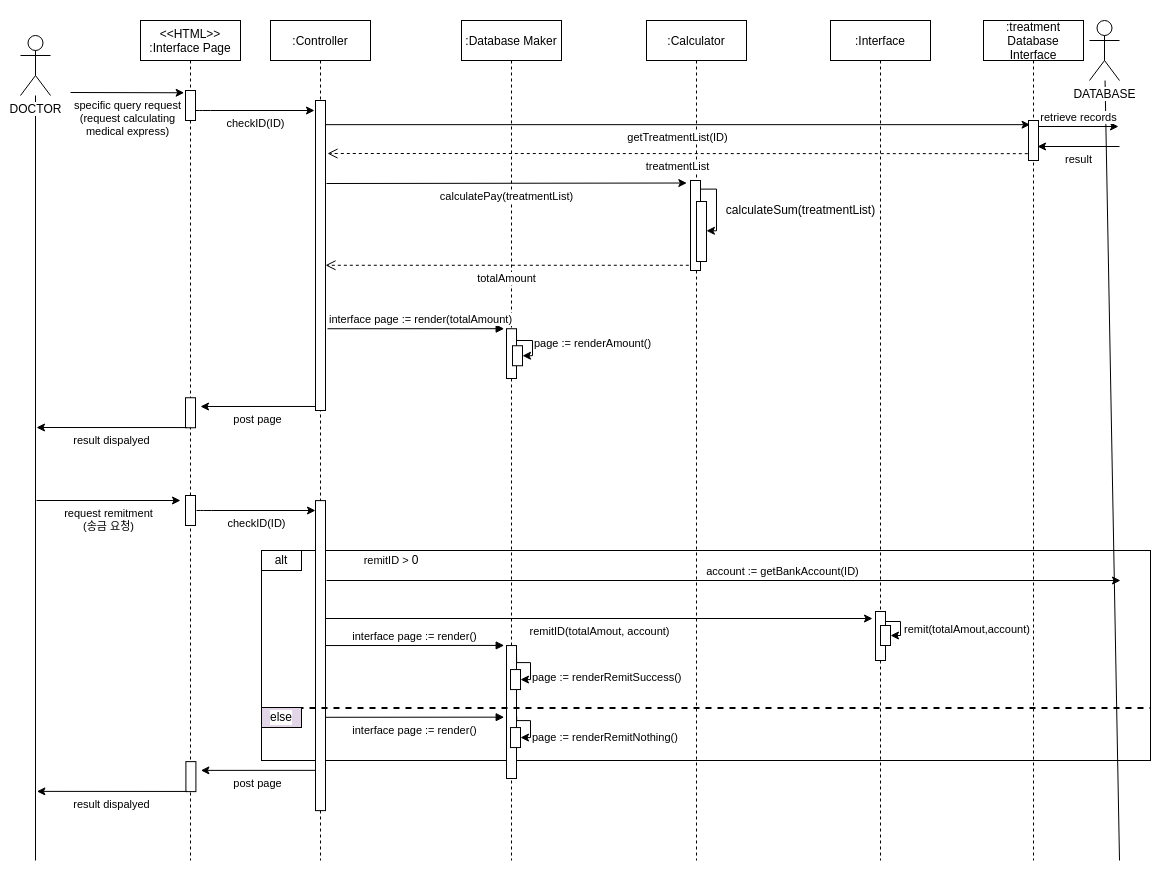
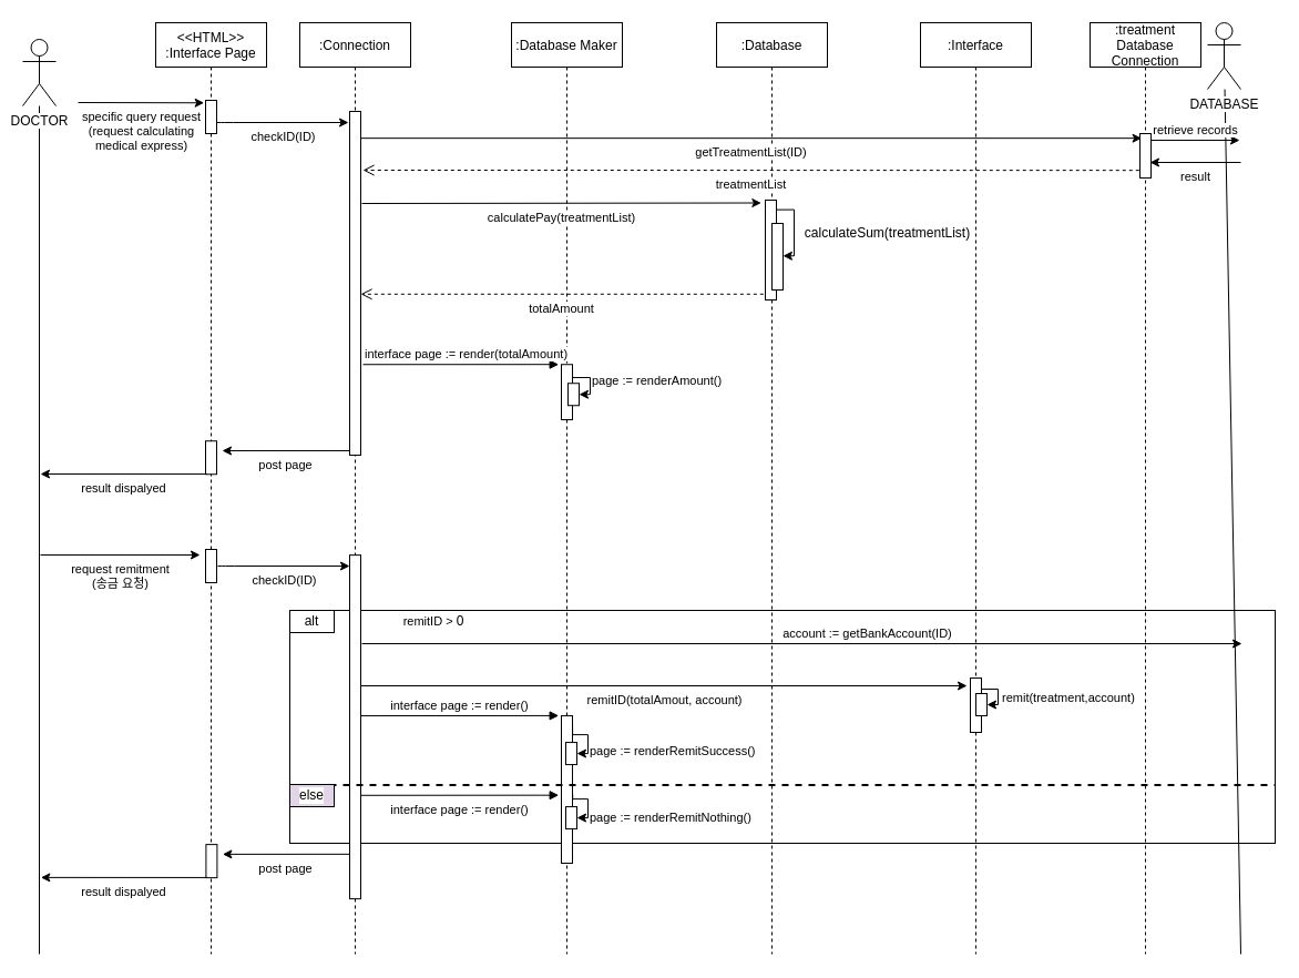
- <mxCell id="6" value=":treatment &#10;Database&#10;Interface" style="shape=umlLifeline;perimeter=lifelinePerimeter;container=1;collapsible=0;recursiveResize=0;rounded=0;shadow=0;strokeWidth=1;" parent="1" vertex="1"><mxGeometry x="983" y="20" width="100" height="840" as="geometry" /></mxCell>
+ <mxCell id="6" value=":treatment &#10;Database&#10;Connection" style="shape=umlLifeline;perimeter=lifelinePerimeter;container=1;collapsible=0;recursiveResize=0;rounded=0;shadow=0;strokeWidth=1;" parent="1" vertex="1"><mxGeometry x="983" y="20" width="100" height="840" as="geometry" /></mxCell>
- <mxCell id="11" value=":Controller" style="shape=umlLifeline;perimeter=lifelinePerimeter;container=1;collapsible=0;recursiveResize=0;rounded=0;shadow=0;strokeWidth=1;" parent="1" vertex="1"><mxGeometry x="270" y="20" width="100" height="840" as="geometry" /></mxCell>
+ <mxCell id="11" value=":Connection" style="shape=umlLifeline;perimeter=lifelinePerimeter;container=1;collapsible=0;recursiveResize=0;rounded=0;shadow=0;strokeWidth=1;" parent="1" vertex="1"><mxGeometry x="270" y="20" width="100" height="840" as="geometry" /></mxCell>
- <mxCell id="31" value=":Calculator" style="shape=umlLifeline;perimeter=lifelinePerimeter;container=1;collapsible=0;recursiveResize=0;rounded=0;shadow=0;strokeWidth=1;" parent="1" vertex="1"><mxGeometry x="646" y="20" width="100" height="840" as="geometry" /></mxCell>
+ <mxCell id="31" value=":Database" style="shape=umlLifeline;perimeter=lifelinePerimeter;container=1;collapsible=0;recursiveResize=0;rounded=0;shadow=0;strokeWidth=1;" parent="1" vertex="1"><mxGeometry x="646" y="20" width="100" height="840" as="geometry" /></mxCell>
- <mxCell id="56" value="&lt;span style=&quot;color: rgb(0, 0, 0); font-family: helvetica; font-size: 11px; font-style: normal; font-weight: 400; letter-spacing: normal; text-align: center; text-indent: 0px; text-transform: none; word-spacing: 0px; background-color: rgb(255, 255, 255); display: inline; float: none;&quot;&gt;remit(totalAmout,account)&lt;/span&gt;" style="text;whiteSpace=wrap;html=1;" parent="1" vertex="1"><mxGeometry x="902" y="615" width="138" height="30" as="geometry" /></mxCell>
+ <mxCell id="56" value="&lt;span style=&quot;color: rgb(0, 0, 0); font-family: helvetica; font-size: 11px; font-style: normal; font-weight: 400; letter-spacing: normal; text-align: center; text-indent: 0px; text-transform: none; word-spacing: 0px; background-color: rgb(255, 255, 255); display: inline; float: none;&quot;&gt;remit(treatment,account)&lt;/span&gt;" style="text;whiteSpace=wrap;html=1;" parent="1" vertex="1"><mxGeometry x="902" y="615" width="138" height="30" as="geometry" /></mxCell>
